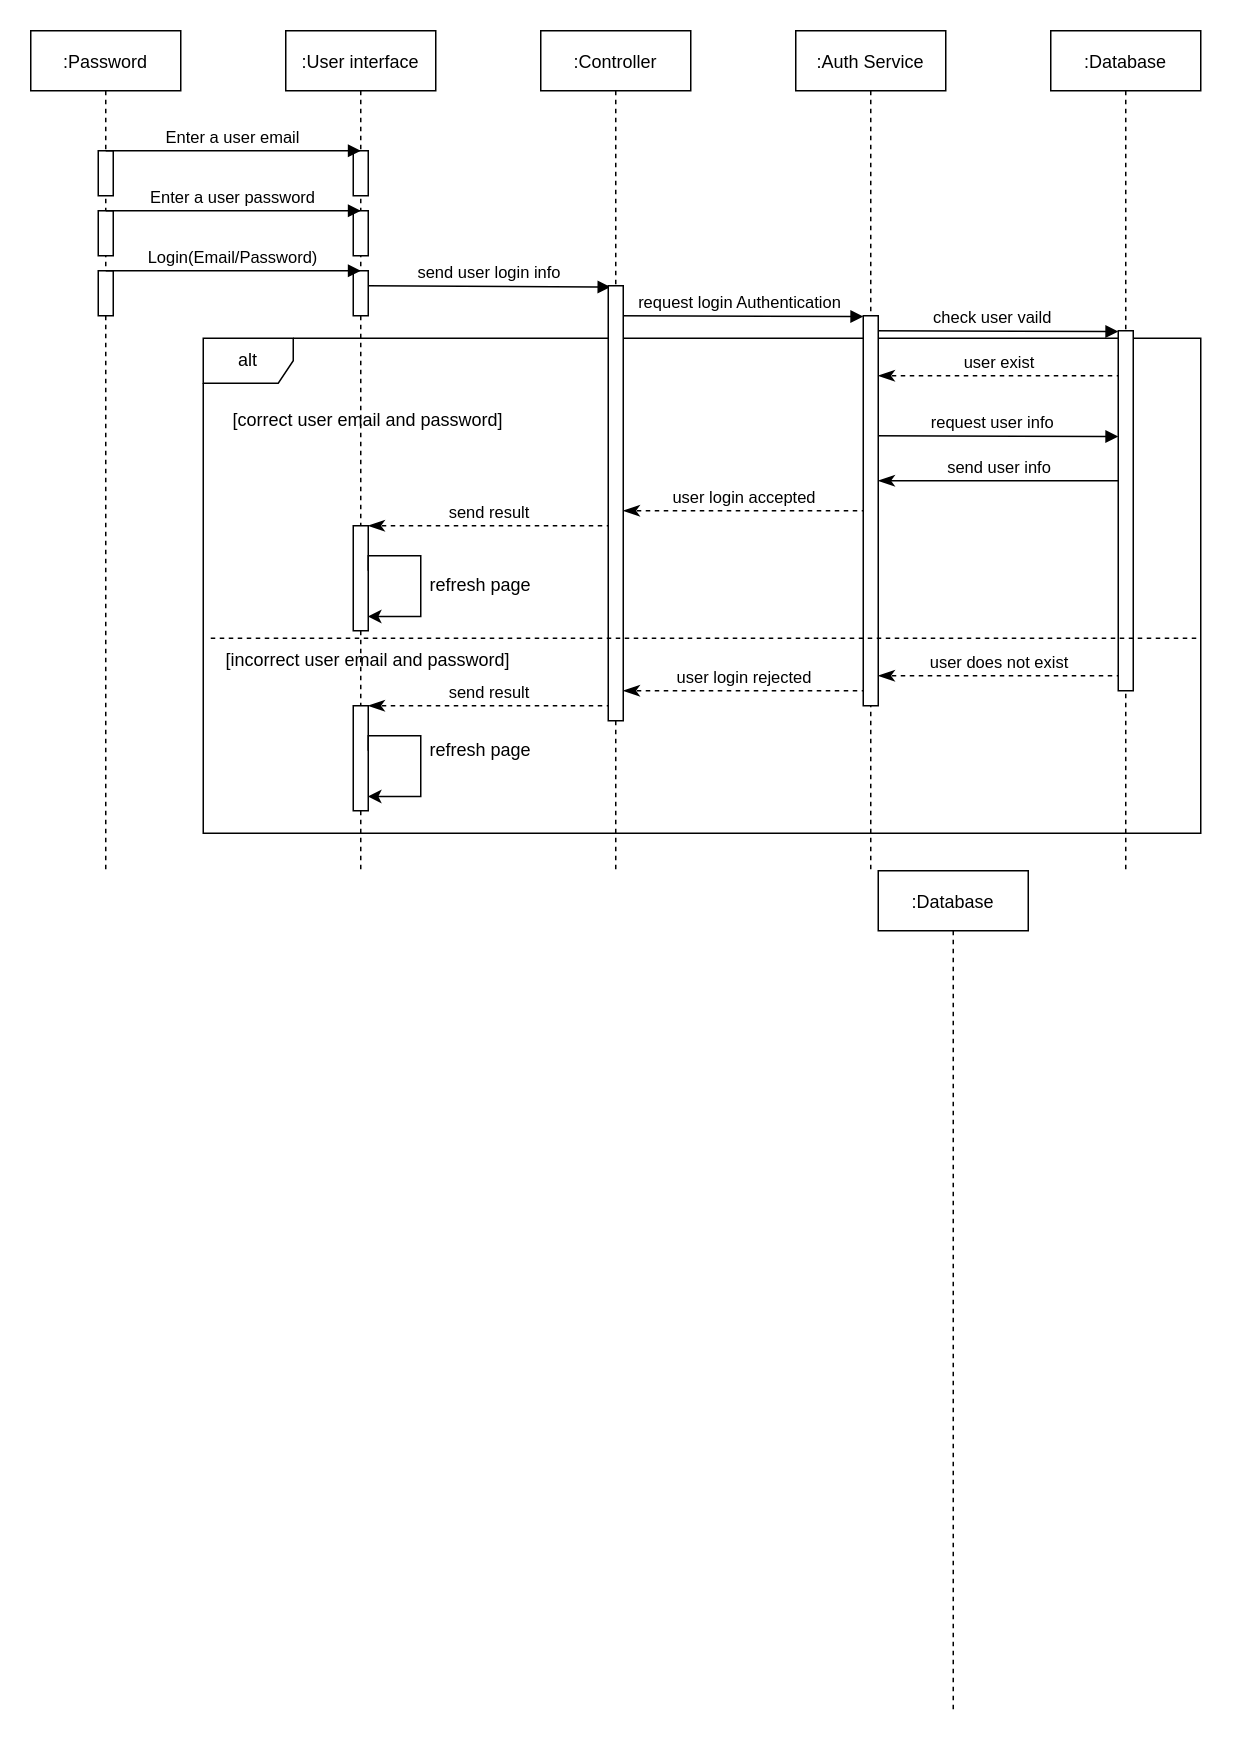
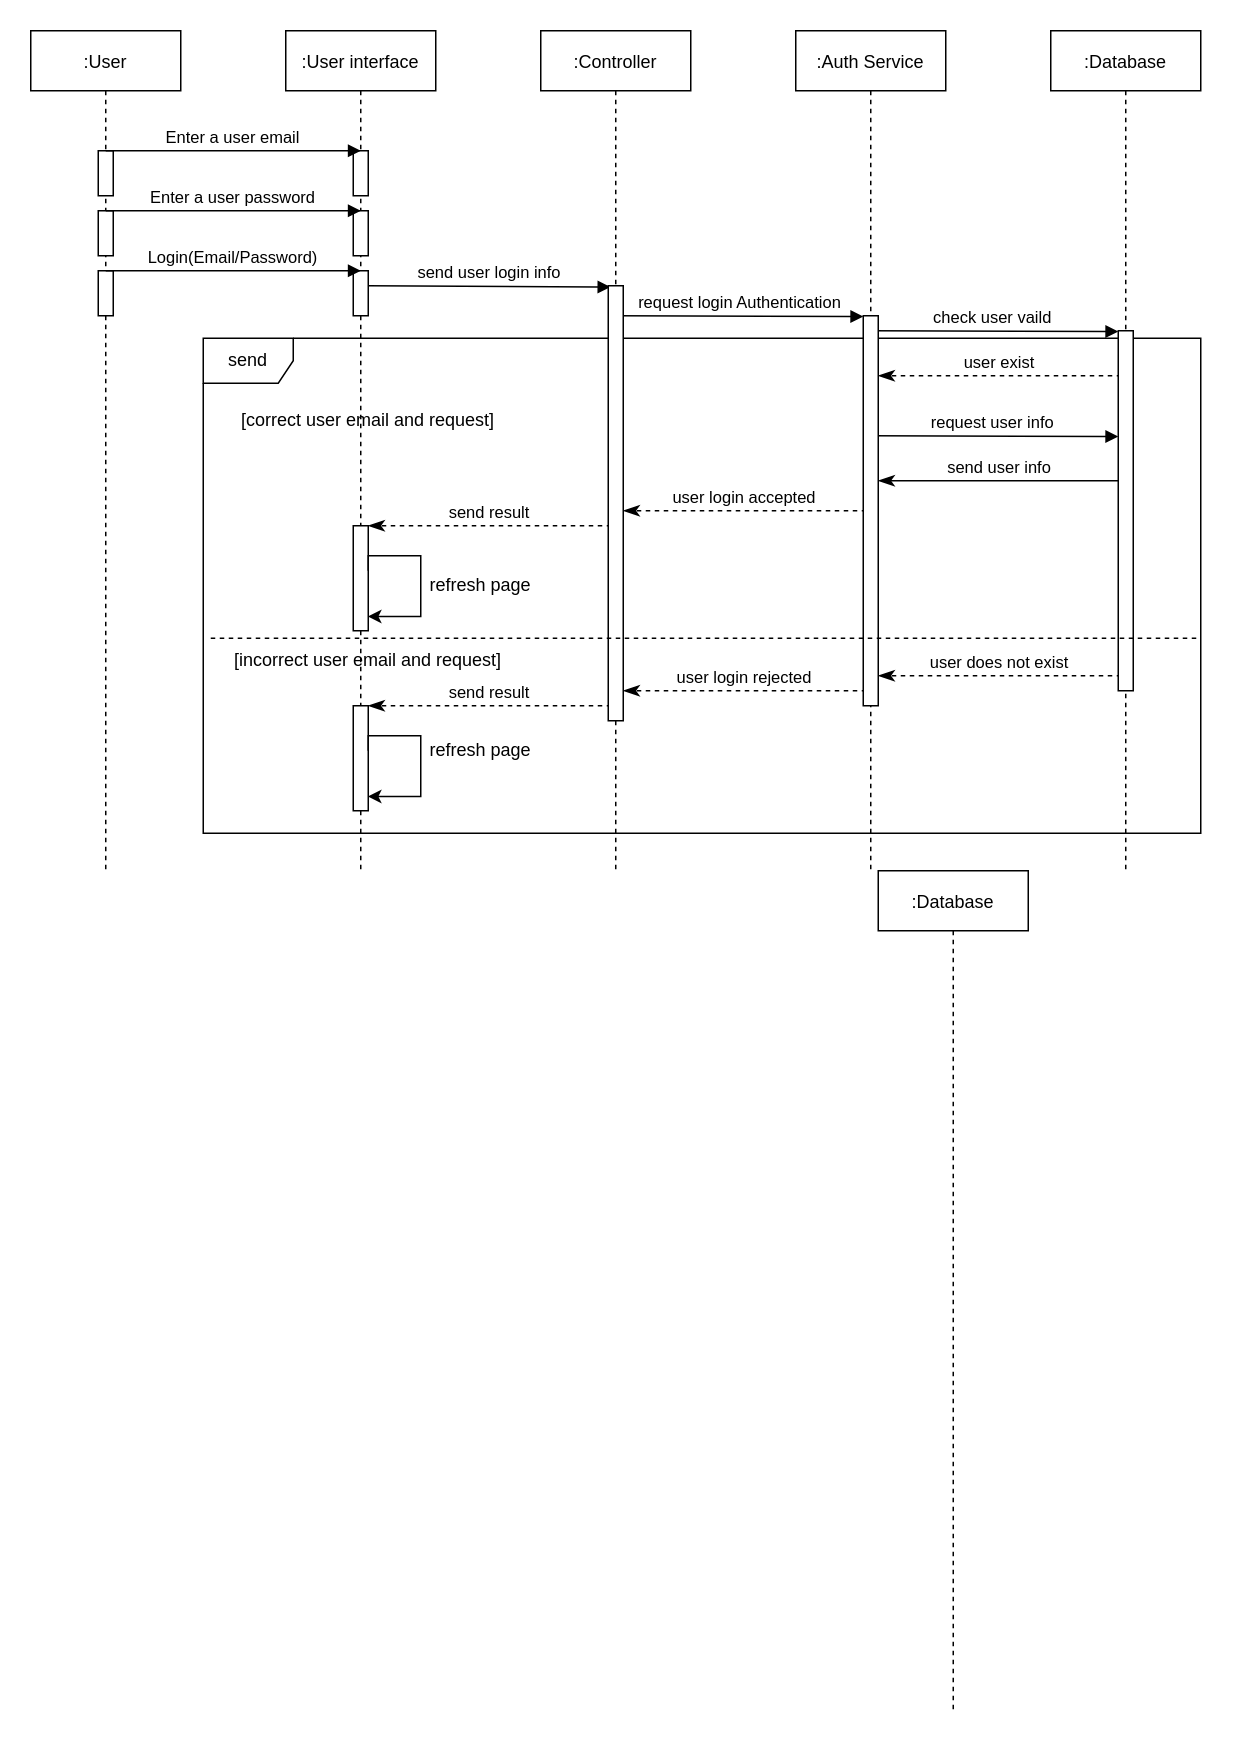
- <mxCell id="2" value=":Password" style="shape=umlLifeline;perimeter=lifelinePerimeter;container=0;collapsible=0;recursiveResize=0;rounded=0;shadow=0;strokeWidth=1;size=40;" parent="1" vertex="1"><mxGeometry x="20" y="20" width="100" height="560" as="geometry" /></mxCell>
+ <mxCell id="2" value=":User" style="shape=umlLifeline;perimeter=lifelinePerimeter;container=0;collapsible=0;recursiveResize=0;rounded=0;shadow=0;strokeWidth=1;size=40;" parent="1" vertex="1"><mxGeometry x="20" y="20" width="100" height="560" as="geometry" /></mxCell>
- <mxCell id="19" value="alt" style="shape=umlFrame;whiteSpace=wrap;html=1;" parent="1" vertex="1"><mxGeometry x="135" y="225" width="665" height="330" as="geometry" /></mxCell>
+ <mxCell id="19" value="send" style="shape=umlFrame;whiteSpace=wrap;html=1;" parent="1" vertex="1"><mxGeometry x="135" y="225" width="665" height="330" as="geometry" /></mxCell>
- <mxCell id="38" value="[correct user email and password]" style="text;html=1;strokeColor=none;fillColor=none;align=center;verticalAlign=middle;whiteSpace=wrap;rounded=0;dashed=1;" parent="1" vertex="1"><mxGeometry x="140" y="270" width="210" height="20" as="geometry" /></mxCell>
+ <mxCell id="38" value="[correct user email and request]" style="text;html=1;strokeColor=none;fillColor=none;align=center;verticalAlign=middle;whiteSpace=wrap;rounded=0;dashed=1;" parent="1" vertex="1"><mxGeometry x="140" y="270" width="210" height="20" as="geometry" /></mxCell>
- <mxCell id="39" value="[incorrect user email and password]" style="text;html=1;strokeColor=none;fillColor=none;align=center;verticalAlign=middle;whiteSpace=wrap;rounded=0;dashed=1;" parent="1" vertex="1"><mxGeometry x="140" y="430" width="210" height="20" as="geometry" /></mxCell>
+ <mxCell id="39" value="[incorrect user email and request]" style="text;html=1;strokeColor=none;fillColor=none;align=center;verticalAlign=middle;whiteSpace=wrap;rounded=0;dashed=1;" parent="1" vertex="1"><mxGeometry x="140" y="430" width="210" height="20" as="geometry" /></mxCell>
